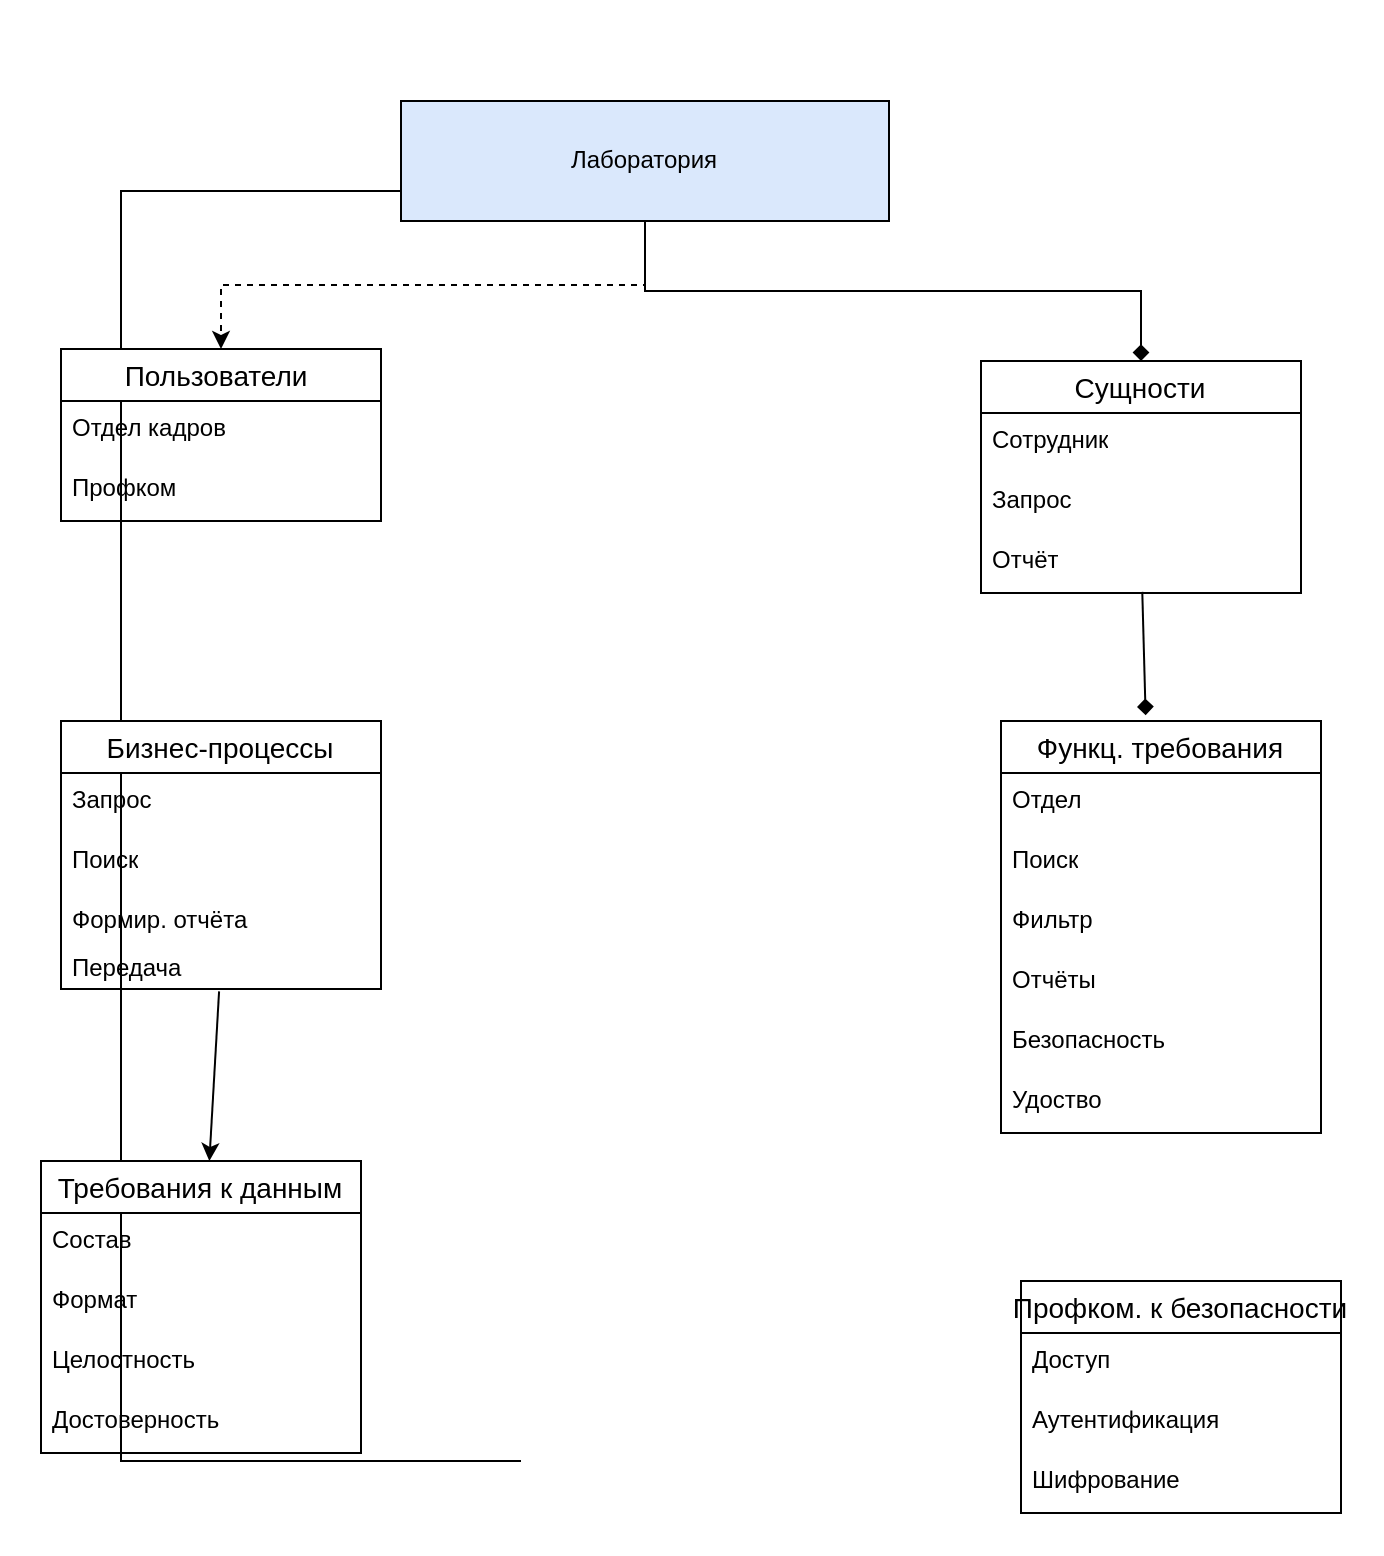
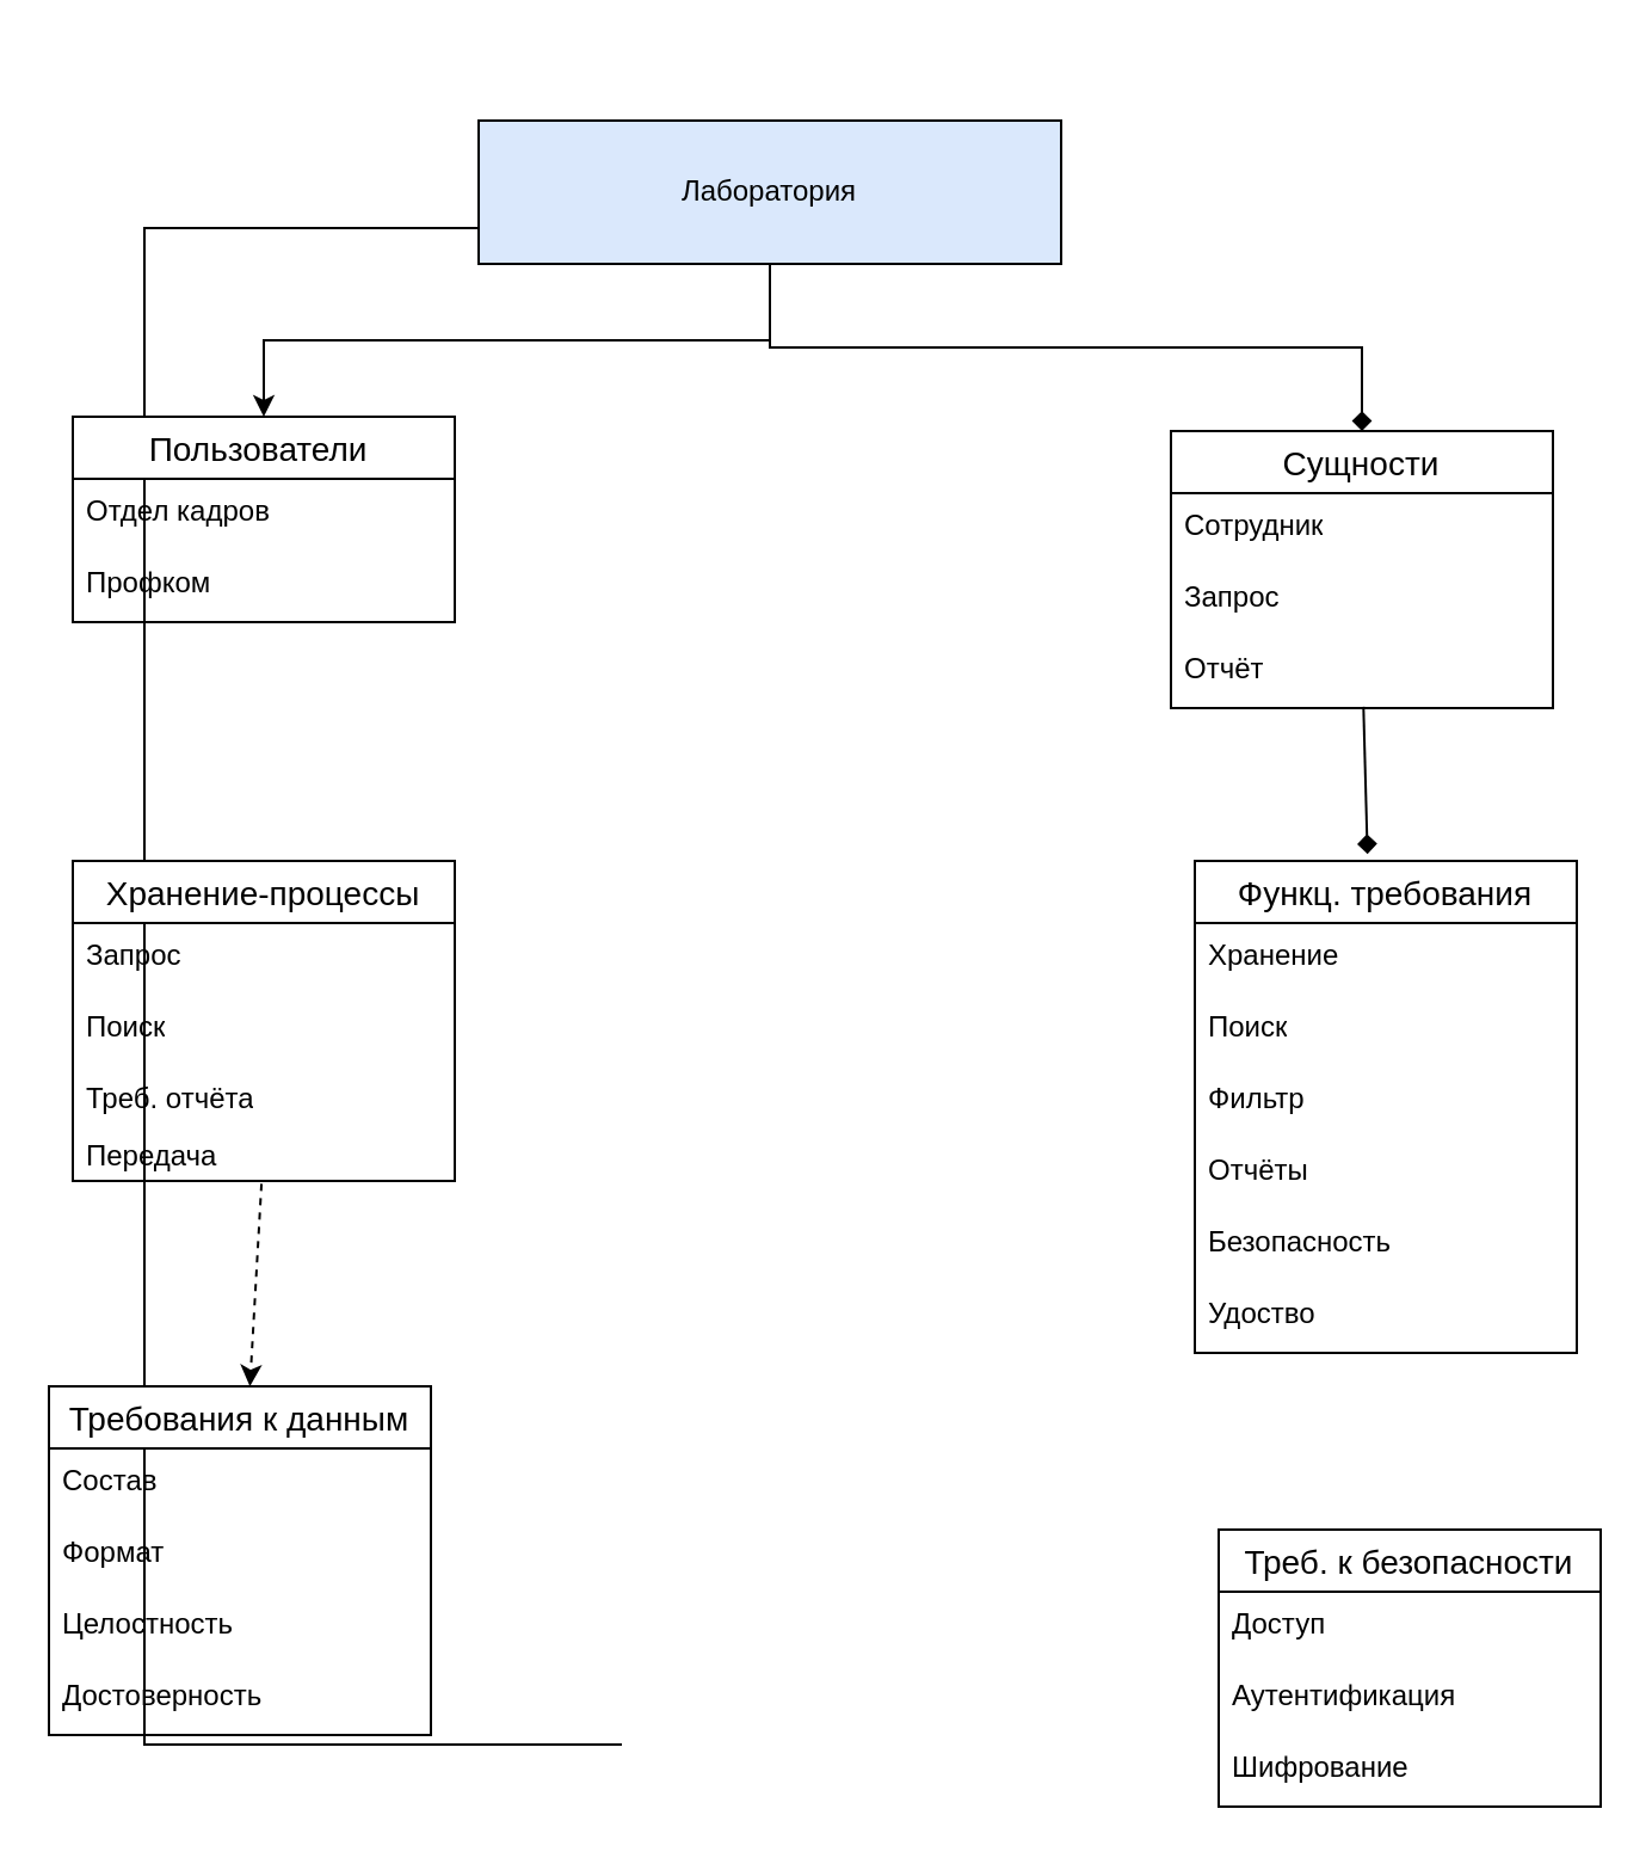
- <mxCell id="4" style="edgeStyle=orthogonalEdgeStyle;rounded=0;orthogonalLoop=1;jettySize=auto;html=1;exitX=0.5;exitY=1;exitDx=0;exitDy=0;dashed=1;" edge="1" parent="1" source="6" target="11"><mxGeometry relative="1" as="geometry" /></mxCell>
+ <mxCell id="4" style="edgeStyle=orthogonalEdgeStyle;rounded=0;orthogonalLoop=1;jettySize=auto;html=1;exitX=0.5;exitY=1;exitDx=0;exitDy=0;" edge="1" parent="1" source="6" target="11"><mxGeometry relative="1" as="geometry" /></mxCell>
- <mxCell id="14" value="Бизнес-процессы" style="swimlane;fontStyle=0;childLayout=stackLayout;horizontal=1;startSize=26;horizontalStack=0;resizeParent=1;resizeParentMax=0;resizeLast=0;collapsible=1;marginBottom=0;align=center;fontSize=14;" vertex="1" parent="1"><mxGeometry x="30" y="360" width="160" height="134" as="geometry"><mxRectangle x="510" y="330" width="150" height="30" as="alternateBounds" /></mxGeometry></mxCell>
+ <mxCell id="14" value="Хранение-процессы" style="swimlane;fontStyle=0;childLayout=stackLayout;horizontal=1;startSize=26;horizontalStack=0;resizeParent=1;resizeParentMax=0;resizeLast=0;collapsible=1;marginBottom=0;align=center;fontSize=14;" vertex="1" parent="1"><mxGeometry x="30" y="360" width="160" height="134" as="geometry"><mxRectangle x="510" y="330" width="150" height="30" as="alternateBounds" /></mxGeometry></mxCell>
- <mxCell id="25" value="Отдел" style="text;strokeColor=none;fillColor=none;spacingLeft=4;spacingRight=4;overflow=hidden;rotatable=0;points=[[0,0.5],[1,0.5]];portConstraint=eastwest;fontSize=12;whiteSpace=wrap;html=1;" vertex="1" parent="24"><mxGeometry y="26" width="160" height="30" as="geometry" /></mxCell>
+ <mxCell id="25" value="Хранение" style="text;strokeColor=none;fillColor=none;spacingLeft=4;spacingRight=4;overflow=hidden;rotatable=0;points=[[0,0.5],[1,0.5]];portConstraint=eastwest;fontSize=12;whiteSpace=wrap;html=1;" vertex="1" parent="24"><mxGeometry y="26" width="160" height="30" as="geometry" /></mxCell>
- <mxCell id="17" value="Формир. отчёта&lt;div&gt;&lt;br&gt;&lt;/div&gt;" style="text;strokeColor=none;fillColor=none;spacingLeft=4;spacingRight=4;overflow=hidden;rotatable=0;points=[[0,0.5],[1,0.5]];portConstraint=eastwest;fontSize=12;whiteSpace=wrap;html=1;" vertex="1" parent="14"><mxGeometry y="86" width="160" height="24" as="geometry" /></mxCell>
+ <mxCell id="17" value="Треб. отчёта&lt;div&gt;&lt;br&gt;&lt;/div&gt;" style="text;strokeColor=none;fillColor=none;spacingLeft=4;spacingRight=4;overflow=hidden;rotatable=0;points=[[0,0.5],[1,0.5]];portConstraint=eastwest;fontSize=12;whiteSpace=wrap;html=1;" vertex="1" parent="14"><mxGeometry y="86" width="160" height="24" as="geometry" /></mxCell>
- <mxCell id="35" value="" style="endArrow=classic;html=1;rounded=0;exitX=0.494;exitY=1.05;exitDx=0;exitDy=0;exitPerimeter=0;" edge="1" parent="1" source="18" target="19"><mxGeometry width="50" height="50" relative="1" as="geometry"><mxPoint x="330" y="290" as="sourcePoint" /><mxPoint x="380" y="240" as="targetPoint" /></mxGeometry></mxCell>
+ <mxCell id="35" value="" style="endArrow=classic;html=1;rounded=0;exitX=0.494;exitY=1.05;exitDx=0;exitDy=0;exitPerimeter=0;dashed=1;" edge="1" parent="1" source="18" target="19"><mxGeometry width="50" height="50" relative="1" as="geometry"><mxPoint x="330" y="290" as="sourcePoint" /><mxPoint x="380" y="240" as="targetPoint" /></mxGeometry></mxCell>
- <mxCell id="31" value="Профком. к безопасности" style="swimlane;fontStyle=0;childLayout=stackLayout;horizontal=1;startSize=26;horizontalStack=0;resizeParent=1;resizeParentMax=0;resizeLast=0;collapsible=1;marginBottom=0;align=center;fontSize=14;" vertex="1" parent="1"><mxGeometry x="510" y="640" width="160" height="116" as="geometry" /></mxCell>
+ <mxCell id="31" value="Треб. к безопасности" style="swimlane;fontStyle=0;childLayout=stackLayout;horizontal=1;startSize=26;horizontalStack=0;resizeParent=1;resizeParentMax=0;resizeLast=0;collapsible=1;marginBottom=0;align=center;fontSize=14;" vertex="1" parent="1"><mxGeometry x="510" y="640" width="160" height="116" as="geometry" /></mxCell>
